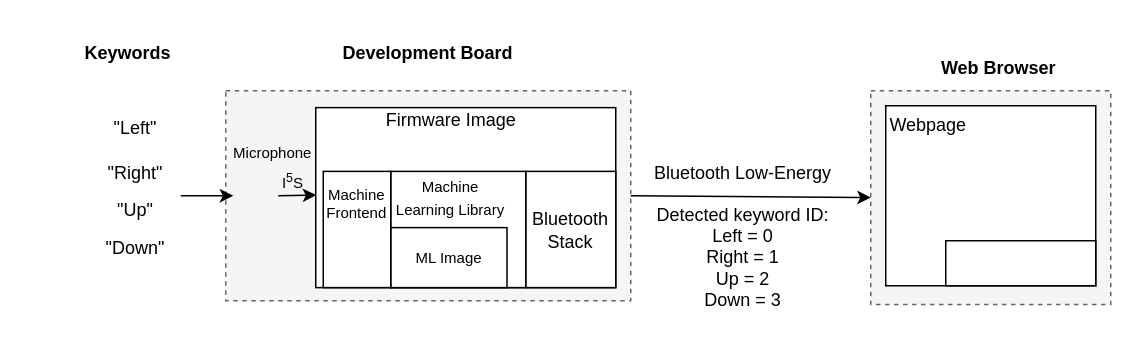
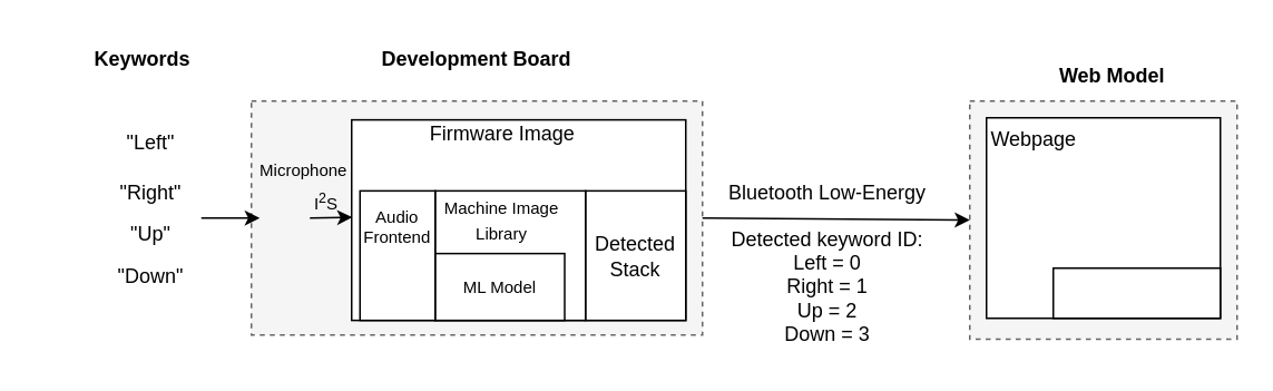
- <mxCell id="9" value="Web Browser" style="text;html=1;strokeColor=none;fillColor=none;align=center;verticalAlign=middle;whiteSpace=wrap;rounded=0;fontStyle=1" vertex="1" parent="1"><mxGeometry x="608.5" y="37.5" width="113" height="15" as="geometry" /></mxCell>
+ <mxCell id="9" value="Web Model" style="text;html=1;strokeColor=none;fillColor=none;align=center;verticalAlign=middle;whiteSpace=wrap;rounded=0;fontStyle=1" vertex="1" parent="1"><mxGeometry x="608.5" y="37.5" width="113" height="15" as="geometry" /></mxCell>
- <mxCell id="31" value="I&lt;sup&gt;5&lt;/sup&gt;S" style="text;html=1;strokeColor=none;fillColor=none;align=center;verticalAlign=middle;whiteSpace=wrap;rounded=0;dashed=1;fontSize=10;" vertex="1" parent="1"><mxGeometry x="175" y="110" width="40" height="20" as="geometry" /></mxCell>
+ <mxCell id="31" value="I&lt;sup&gt;2&lt;/sup&gt;S" style="text;html=1;strokeColor=none;fillColor=none;align=center;verticalAlign=middle;whiteSpace=wrap;rounded=0;dashed=1;fontSize=10;" vertex="1" parent="1"><mxGeometry x="175" y="110" width="40" height="20" as="geometry" /></mxCell>
- <mxCell id="27" value="&lt;font style=&quot;font-size: 10px;&quot;&gt;Machine Learning Library&lt;/font&gt;" style="text;html=1;strokeColor=none;fillColor=none;align=center;verticalAlign=middle;whiteSpace=wrap;rounded=0;" vertex="1" parent="1"><mxGeometry x="260" y="116.25" width="80" height="30" as="geometry" /></mxCell>
+ <mxCell id="27" value="&lt;font style=&quot;font-size: 10px;&quot;&gt;Machine Image Library&lt;/font&gt;" style="text;html=1;strokeColor=none;fillColor=none;align=center;verticalAlign=middle;whiteSpace=wrap;rounded=0;" vertex="1" parent="1"><mxGeometry x="260" y="116.25" width="80" height="30" as="geometry" /></mxCell>
- <mxCell id="33" value="Machine &lt;br&gt;Frontend" style="text;html=1;strokeColor=none;fillColor=none;align=center;verticalAlign=middle;whiteSpace=wrap;rounded=0;fontSize=10;" vertex="1" parent="1"><mxGeometry x="212.19" y="120" width="50.62" height="30" as="geometry" /></mxCell>
+ <mxCell id="33" value="Audio &lt;br&gt;Frontend" style="text;html=1;strokeColor=none;fillColor=none;align=center;verticalAlign=middle;whiteSpace=wrap;rounded=0;fontSize=10;" vertex="1" parent="1"><mxGeometry x="212.19" y="120" width="50.62" height="30" as="geometry" /></mxCell>
- <mxCell id="25" value="Bluetooth &lt;br&gt;Stack" style="text;html=1;strokeColor=none;fillColor=none;align=center;verticalAlign=middle;whiteSpace=wrap;rounded=0;" vertex="1" parent="1"><mxGeometry x="350" y="137.5" width="60" height="30" as="geometry" /></mxCell>
+ <mxCell id="25" value="Detected &lt;br&gt;Stack" style="text;html=1;strokeColor=none;fillColor=none;align=center;verticalAlign=middle;whiteSpace=wrap;rounded=0;" vertex="1" parent="1"><mxGeometry x="350" y="137.5" width="60" height="30" as="geometry" /></mxCell>
- <mxCell id="29" value="ML Image" style="text;html=1;strokeColor=none;fillColor=none;align=center;verticalAlign=middle;whiteSpace=wrap;rounded=0;fontSize=10;" vertex="1" parent="1"><mxGeometry x="261.25" y="156.25" width="76.25" height="30" as="geometry" /></mxCell>
+ <mxCell id="29" value="ML Model" style="text;html=1;strokeColor=none;fillColor=none;align=center;verticalAlign=middle;whiteSpace=wrap;rounded=0;fontSize=10;" vertex="1" parent="1"><mxGeometry x="261.25" y="156.25" width="76.25" height="30" as="geometry" /></mxCell>
